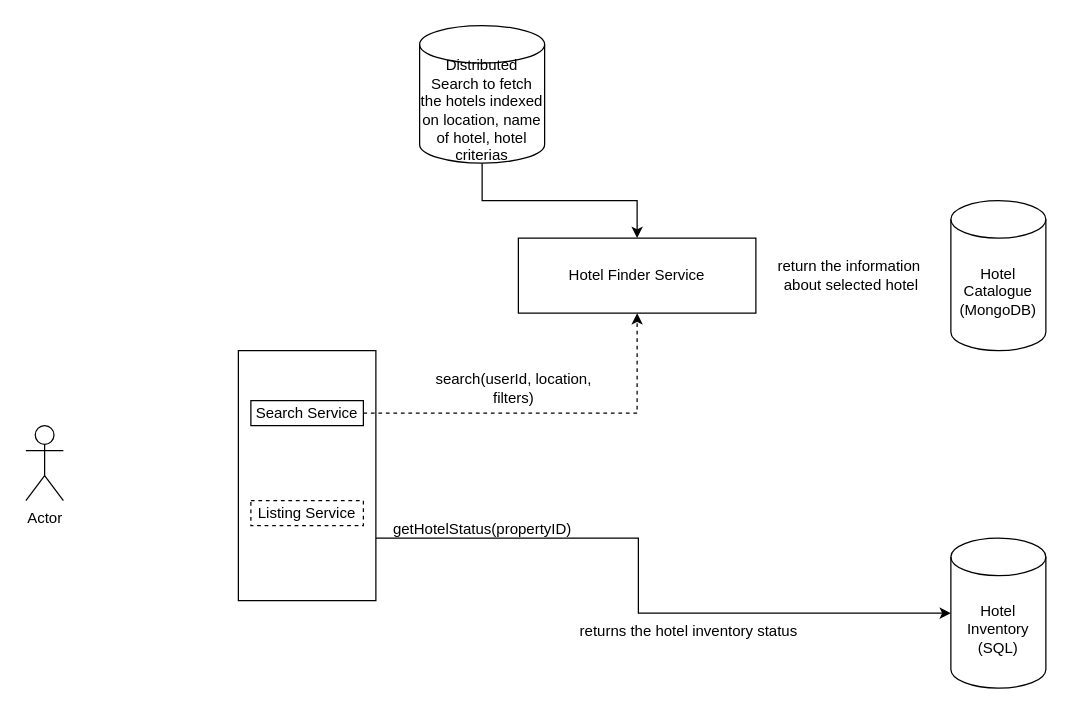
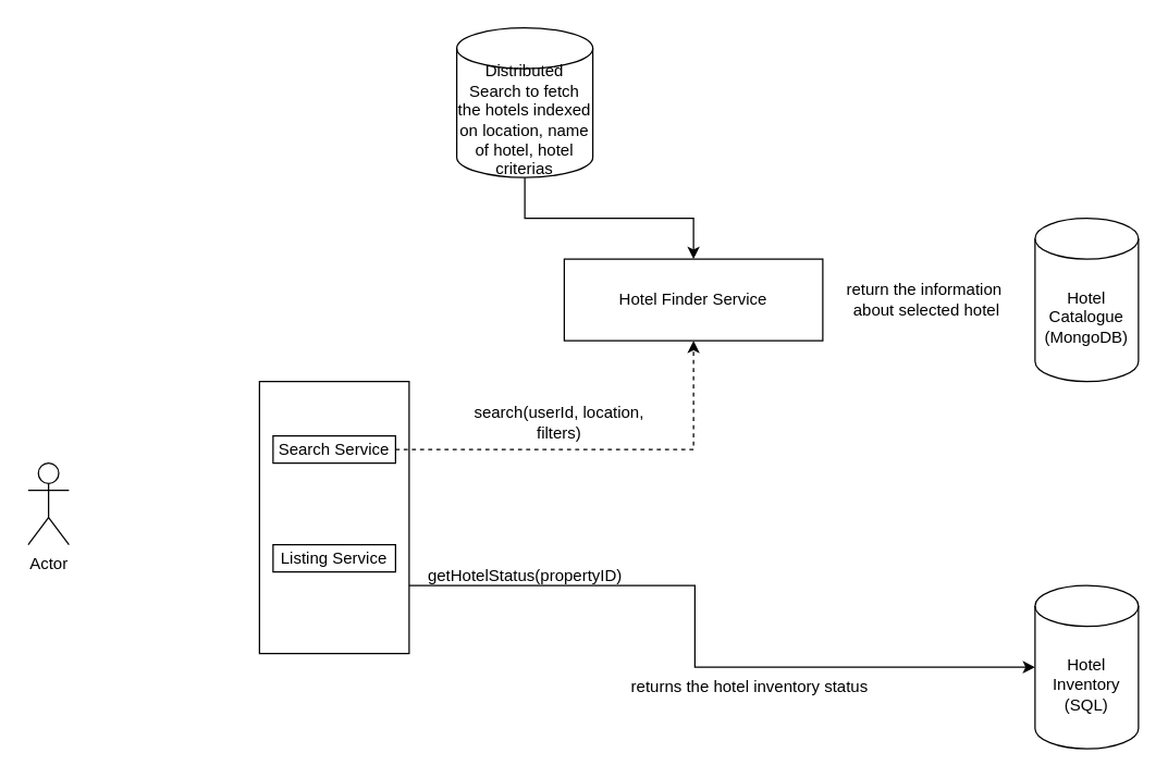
- <mxCell id="12" value="Listing Service" style="rounded=0;whiteSpace=wrap;html=1;dashed=1;" vertex="1" parent="1"><mxGeometry x="200" y="400" width="90" height="20" as="geometry" /></mxCell>
+ <mxCell id="12" value="Listing Service" style="rounded=0;whiteSpace=wrap;html=1;" vertex="1" parent="1"><mxGeometry x="200" y="400" width="90" height="20" as="geometry" /></mxCell>
